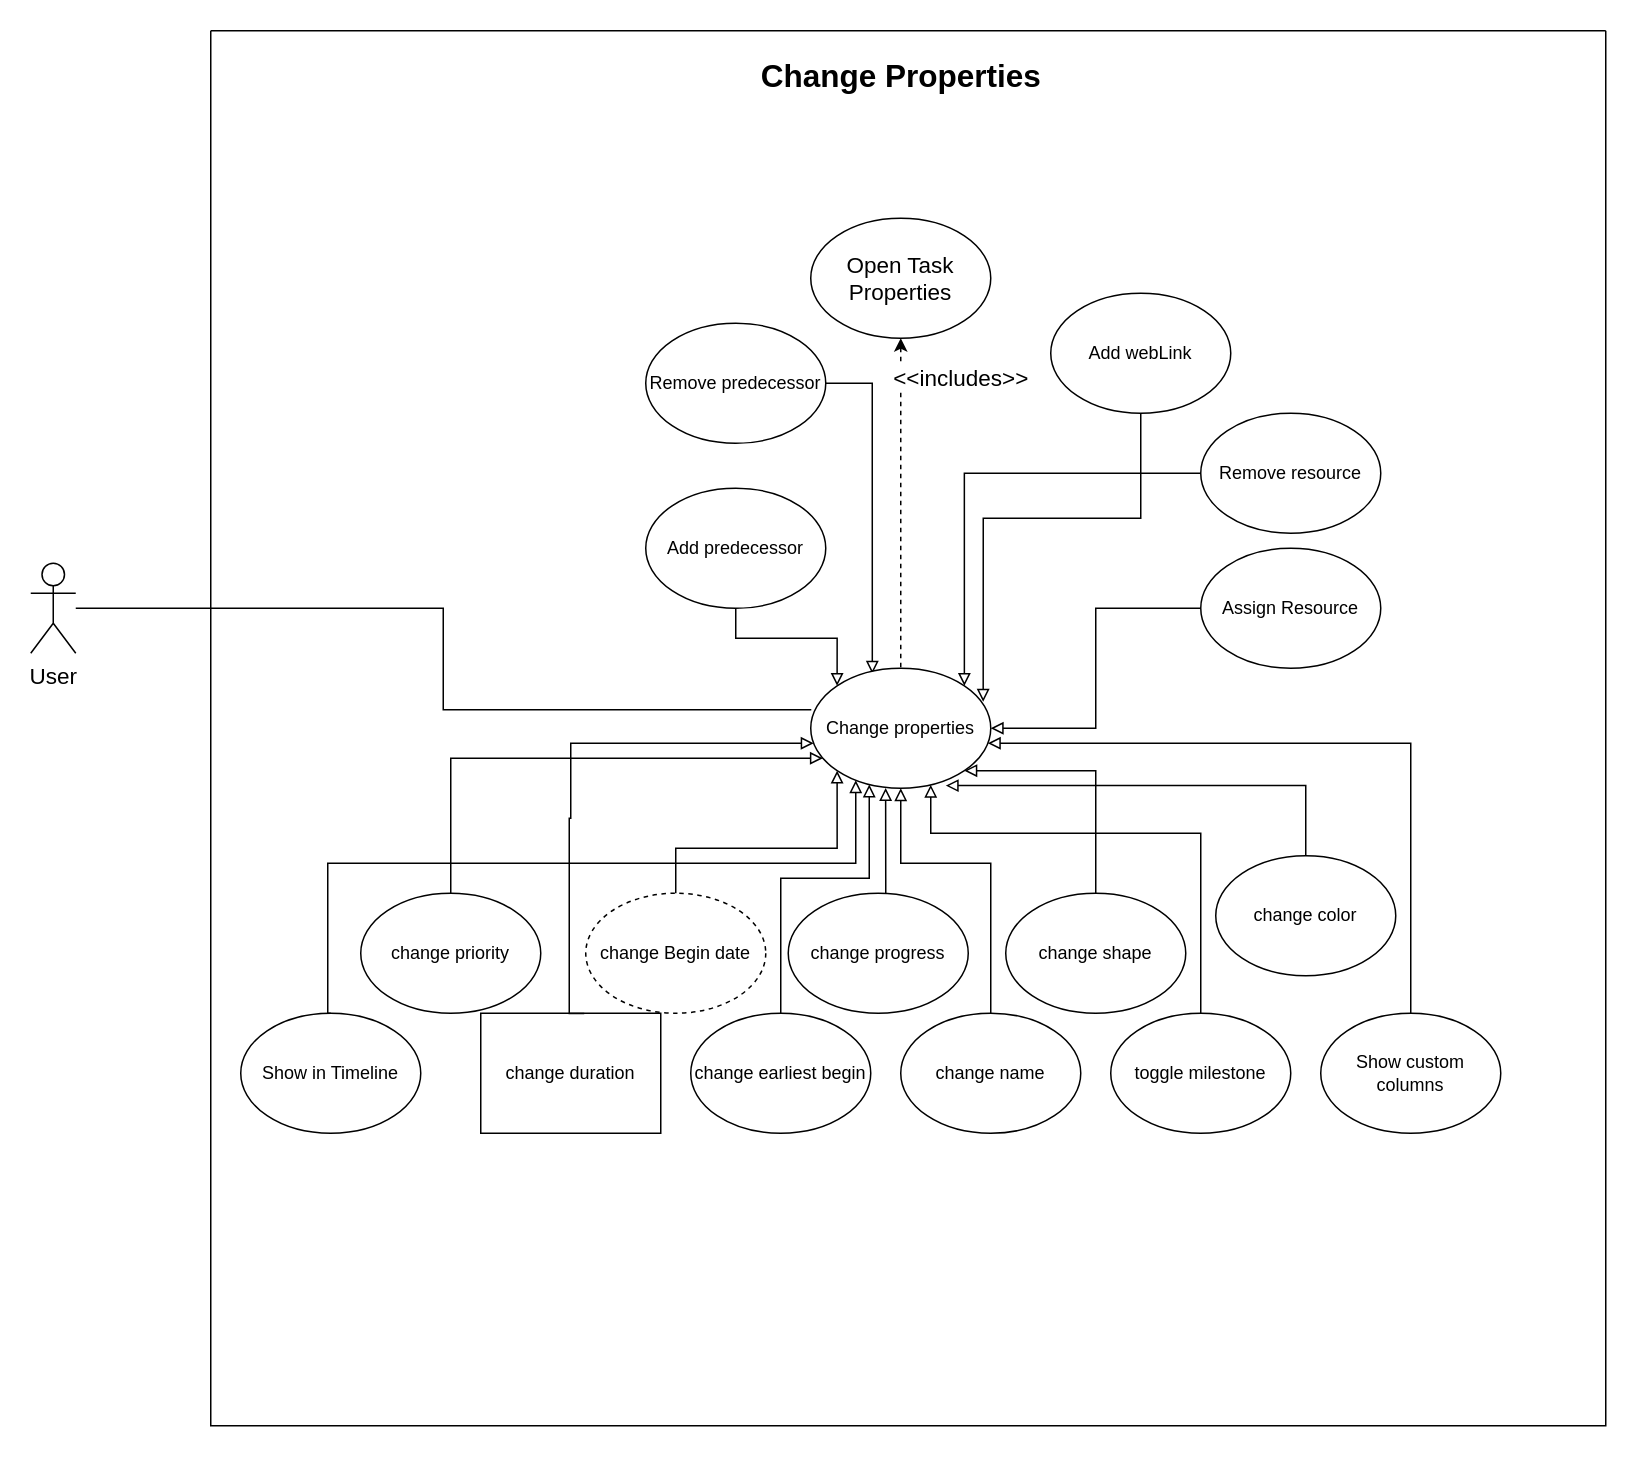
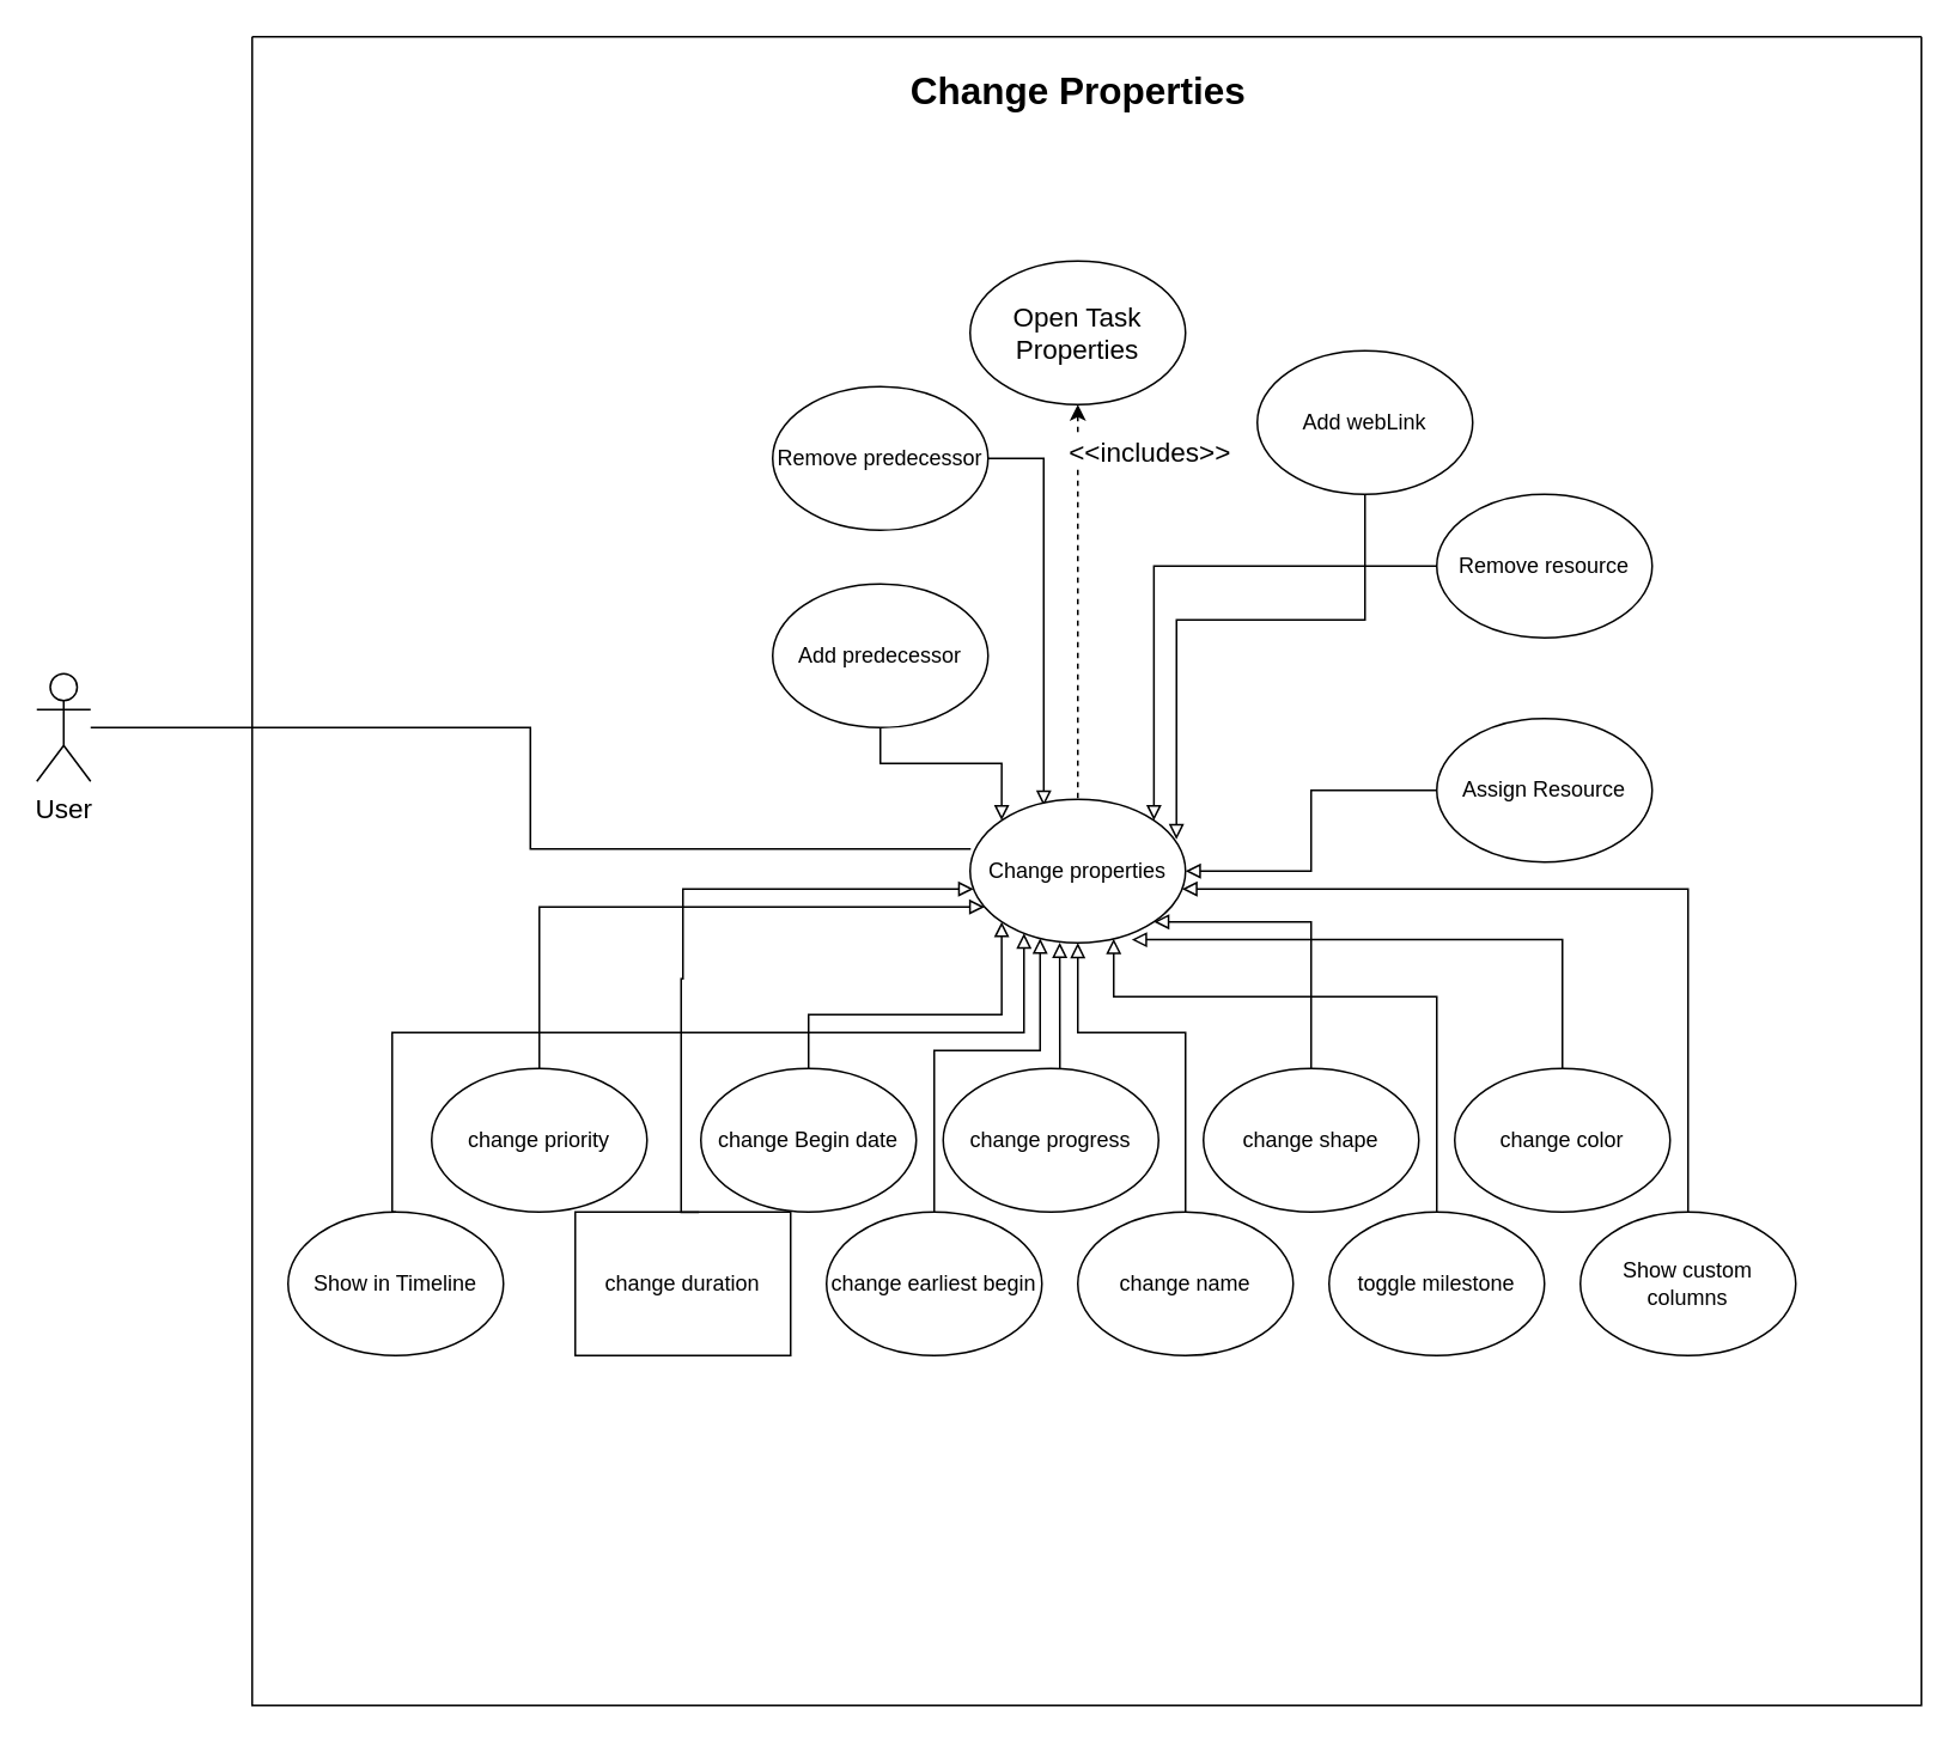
- <mxCell id="19" value="Assign Resource" style="ellipse;whiteSpace=wrap;html=1;" vertex="1" parent="1"><mxGeometry x="800" y="365" width="120" height="80" as="geometry" /></mxCell>
+ <mxCell id="19" value="Assign Resource" style="ellipse;whiteSpace=wrap;html=1;" vertex="1" parent="1"><mxGeometry x="800" y="400" width="120" height="80" as="geometry" /></mxCell>
- <mxCell id="12" value="change color" style="ellipse;whiteSpace=wrap;html=1;" vertex="1" parent="1"><mxGeometry x="810" y="570" width="120" height="80" as="geometry" /></mxCell>
+ <mxCell id="12" value="change color" style="ellipse;whiteSpace=wrap;html=1;" vertex="1" parent="1"><mxGeometry x="810" y="595" width="120" height="80" as="geometry" /></mxCell>
- <mxCell id="2" value="change Begin date" style="ellipse;whiteSpace=wrap;html=1;dashed=1;" vertex="1" parent="1"><mxGeometry x="390" y="595" width="120" height="80" as="geometry" /></mxCell>
+ <mxCell id="2" value="change Begin date" style="ellipse;whiteSpace=wrap;html=1;" vertex="1" parent="1"><mxGeometry x="390" y="595" width="120" height="80" as="geometry" /></mxCell>
